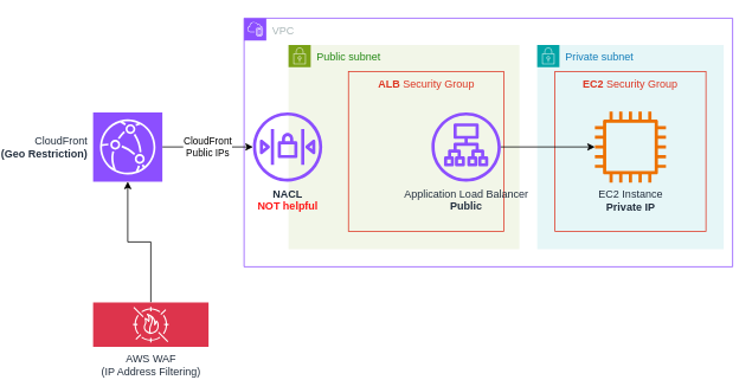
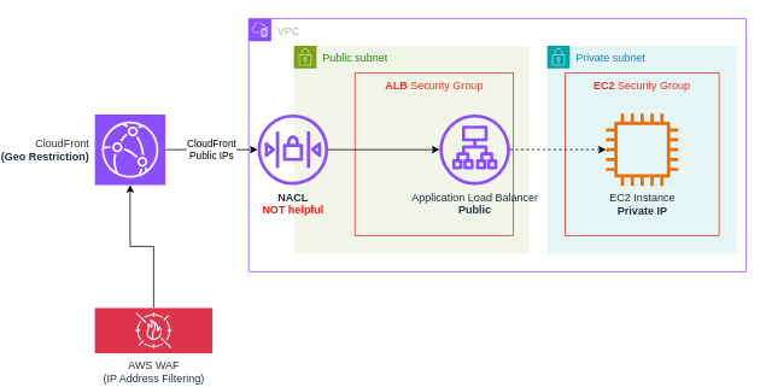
+ <mxCell id="7" style="edgeStyle=orthogonalEdgeStyle;rounded=0;orthogonalLoop=1;jettySize=auto;html=1;" edge="1" parent="3" source="5" target="6"><mxGeometry relative="1" as="geometry"><mxPoint x="170" y="115" as="targetPoint" /></mxGeometry></mxCell>
- <mxCell id="11" style="edgeStyle=orthogonalEdgeStyle;rounded=0;orthogonalLoop=1;jettySize=auto;html=1;" edge="1" parent="2" source="6" target="10"><mxGeometry relative="1" as="geometry" /></mxCell>
+ <mxCell id="11" style="edgeStyle=orthogonalEdgeStyle;rounded=0;orthogonalLoop=1;jettySize=auto;html=1;dashed=1;" edge="1" parent="2" source="6" target="10"><mxGeometry relative="1" as="geometry" /></mxCell>
